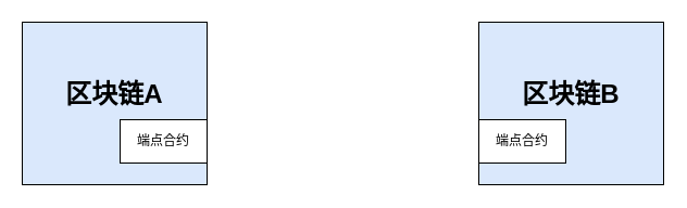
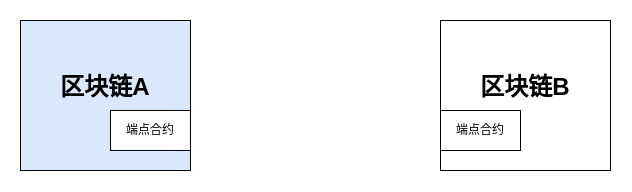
- <mxCell id="6" value="&lt;h1 style=&quot;margin-top: 0px;&quot;&gt;区块链B&lt;/h1&gt;" style="rounded=0;whiteSpace=wrap;html=1;align=center;fillColor=#dae8fc;" vertex="1" parent="5"><mxGeometry y="-40" width="170" height="150" as="geometry" /></mxCell>
+ <mxCell id="6" value="&lt;h1 style=&quot;margin-top: 0px;&quot;&gt;区块链B&lt;/h1&gt;" style="rounded=0;whiteSpace=wrap;html=1;align=center;" vertex="1" parent="5"><mxGeometry y="-40" width="170" height="150" as="geometry" /></mxCell>
